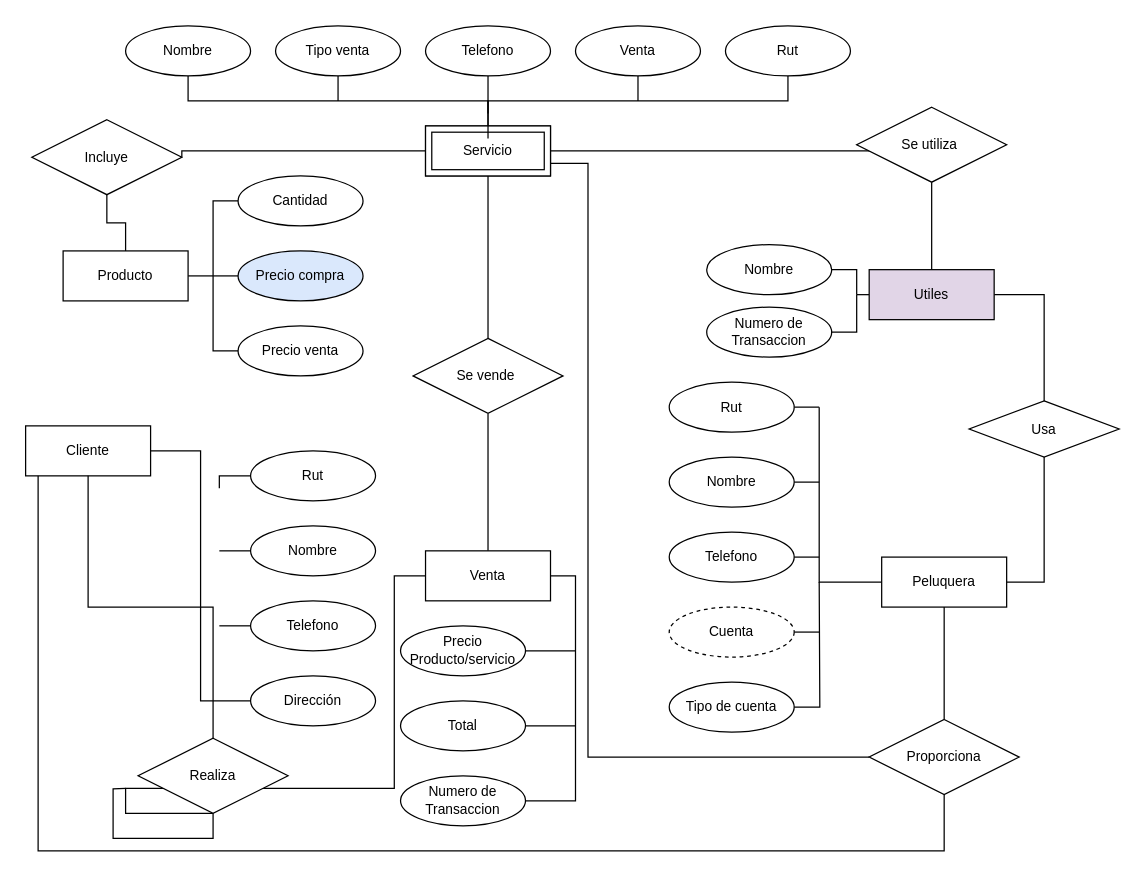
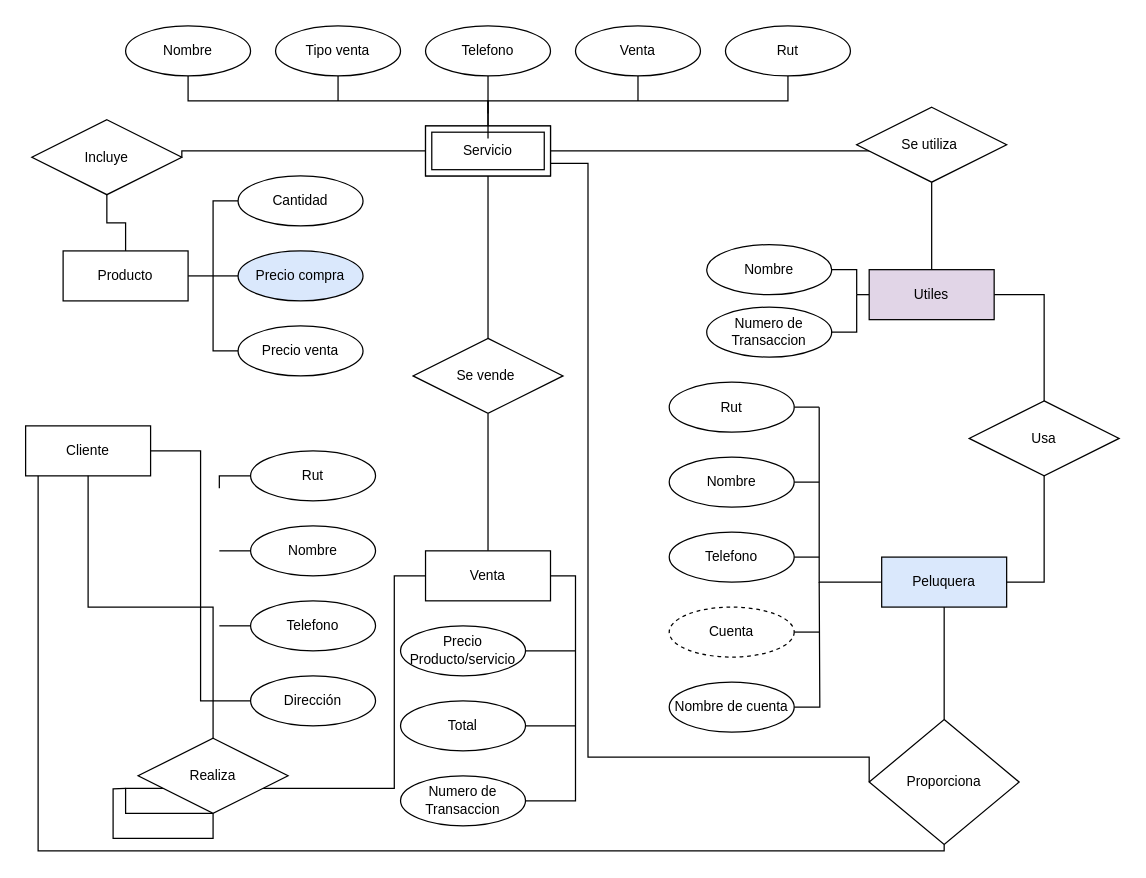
- <mxCell id="23" value="Usa" style="shape=rhombus;perimeter=rhombusPerimeter;whiteSpace=wrap;html=1;align=center;fontFamily=Helvetica;fontSize=11;fontColor=default;" parent="1" vertex="1"><mxGeometry x="775" y="320" width="120" height="45" as="geometry" /></mxCell>
+ <mxCell id="23" value="Usa" style="shape=rhombus;perimeter=rhombusPerimeter;whiteSpace=wrap;html=1;align=center;fontFamily=Helvetica;fontSize=11;fontColor=default;" parent="1" vertex="1"><mxGeometry x="775" y="320" width="120" height="60" as="geometry" /></mxCell>
- <mxCell id="14" value="Peluquera&lt;br&gt;" style="whiteSpace=wrap;html=1;align=center;fontFamily=Helvetica;fontSize=11;fontColor=default;" parent="1" vertex="1"><mxGeometry x="705" y="445" width="100" height="40" as="geometry" /></mxCell>
+ <mxCell id="14" value="Peluquera&lt;br&gt;" style="whiteSpace=wrap;html=1;align=center;fontFamily=Helvetica;fontSize=11;fontColor=default;fillColor=#dae8fc;" parent="1" vertex="1"><mxGeometry x="705" y="445" width="100" height="40" as="geometry" /></mxCell>
- <mxCell id="69" value="Tipo de cuenta" style="ellipse;whiteSpace=wrap;html=1;align=center;fontFamily=Helvetica;fontSize=11;fontColor=default;" vertex="1" parent="1"><mxGeometry x="535" y="545" width="100" height="40" as="geometry" /></mxCell>
+ <mxCell id="69" value="Nombre de cuenta" style="ellipse;whiteSpace=wrap;html=1;align=center;fontFamily=Helvetica;fontSize=11;fontColor=default;" vertex="1" parent="1"><mxGeometry x="535" y="545" width="100" height="40" as="geometry" /></mxCell>
- <mxCell id="31" value="Proporciona" style="shape=rhombus;perimeter=rhombusPerimeter;whiteSpace=wrap;html=1;align=center;fontFamily=Helvetica;fontSize=11;fontColor=default;" parent="1" vertex="1"><mxGeometry x="695" y="575" width="120" height="60" as="geometry" /></mxCell>
+ <mxCell id="31" value="Proporciona" style="shape=rhombus;perimeter=rhombusPerimeter;whiteSpace=wrap;html=1;align=center;fontFamily=Helvetica;fontSize=11;fontColor=default;" parent="1" vertex="1"><mxGeometry x="695" y="575" width="120" height="100" as="geometry" /></mxCell>
